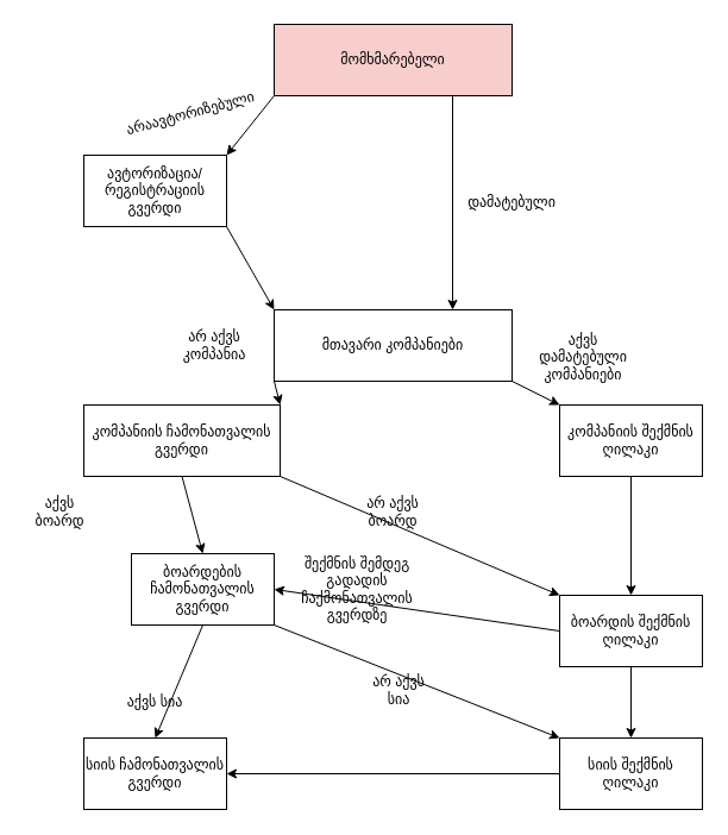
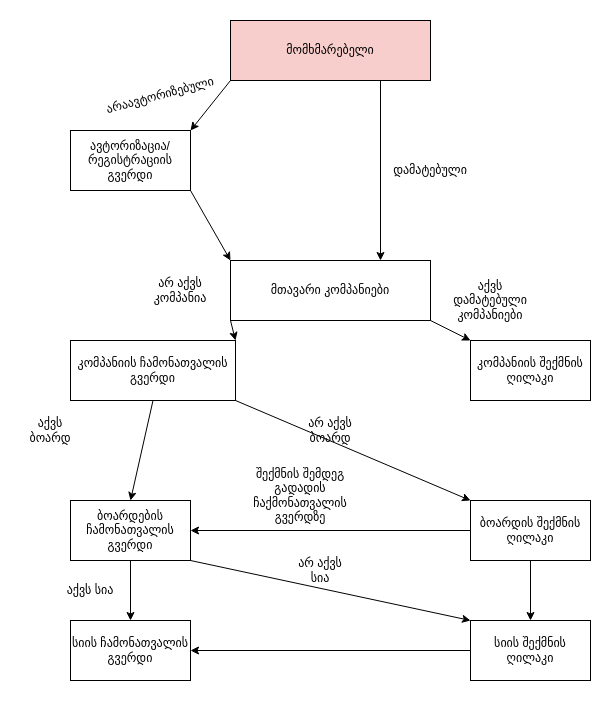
- <mxCell id="14" value="" style="edgeStyle=orthogonalEdgeStyle;rounded=0;orthogonalLoop=1;jettySize=auto;html=1;" parent="1" source="15" target="20" edge="1"><mxGeometry relative="1" as="geometry" /></mxCell>
- <mxCell id="22" value="ბოარდების ჩამონათვალის გვერდი" style="rounded=0;whiteSpace=wrap;html=1;" parent="1" vertex="1"><mxGeometry x="110" y="465" width="120" height="60" as="geometry" /></mxCell>
+ <mxCell id="22" value="ბოარდების ჩამონათვალის გვერდი" style="rounded=0;whiteSpace=wrap;html=1;" parent="1" vertex="1"><mxGeometry x="70" y="500" width="120" height="60" as="geometry" /></mxCell>
- <mxCell id="32" value="არ აქვს სია" style="text;html=1;strokeColor=none;fillColor=none;align=center;verticalAlign=middle;whiteSpace=wrap;rounded=0;" parent="1" vertex="1"><mxGeometry x="305" y="560" width="60" height="40" as="geometry" /></mxCell>
+ <mxCell id="32" value="არ აქვს სია" style="text;html=1;strokeColor=none;fillColor=none;align=center;verticalAlign=middle;whiteSpace=wrap;rounded=0;" parent="1" vertex="1"><mxGeometry x="290" y="550" width="60" height="40" as="geometry" /></mxCell>
- <mxCell id="23" value="აქვს სია" style="text;html=1;strokeColor=none;fillColor=none;align=center;verticalAlign=middle;whiteSpace=wrap;rounded=0;" parent="1" vertex="1"><mxGeometry x="100" y="570" width="60" height="40" as="geometry" /></mxCell>
+ <mxCell id="23" value="აქვს სია" style="text;html=1;strokeColor=none;fillColor=none;align=center;verticalAlign=middle;whiteSpace=wrap;rounded=0;" parent="1" vertex="1"><mxGeometry x="60" y="570" width="60" height="40" as="geometry" /></mxCell>
